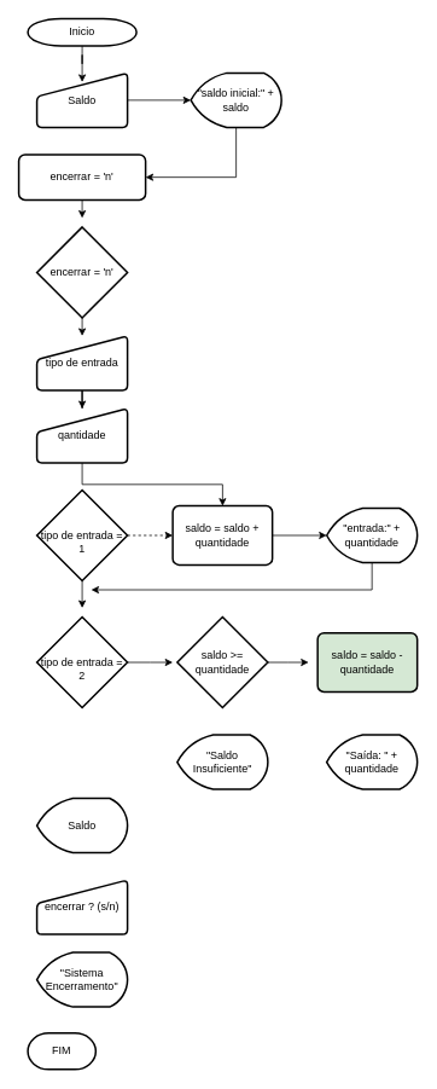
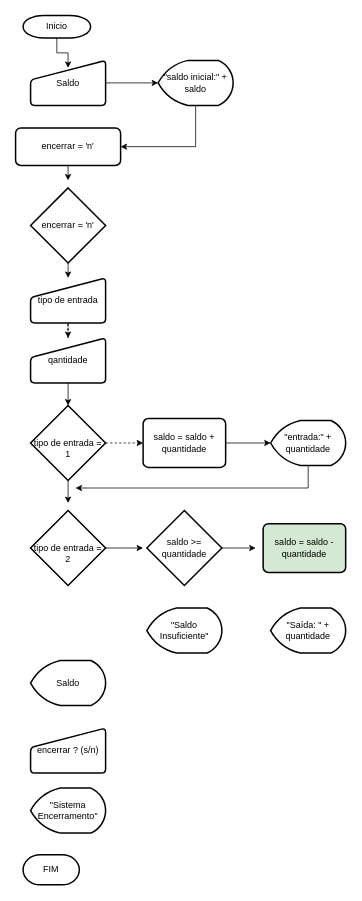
- <mxCell id="3" value="&lt;font style=&quot;vertical-align: inherit;&quot;&gt;&lt;font style=&quot;vertical-align: inherit;&quot;&gt;Inicio&lt;/font&gt;&lt;/font&gt;" style="strokeWidth=2;html=1;shape=mxgraph.flowchart.terminator;whiteSpace=wrap;" vertex="1" parent="1"><mxGeometry x="30" y="20" width="120" height="30" as="geometry" /></mxCell>
+ <mxCell id="3" value="&lt;font style=&quot;vertical-align: inherit;&quot;&gt;&lt;font style=&quot;vertical-align: inherit;&quot;&gt;Inicio&lt;/font&gt;&lt;/font&gt;" style="strokeWidth=2;html=1;shape=mxgraph.flowchart.terminator;whiteSpace=wrap;" vertex="1" parent="1"><mxGeometry x="30" y="20" width="90" height="30" as="geometry" /></mxCell>
- <mxCell id="14" style="edgeStyle=orthogonalEdgeStyle;rounded=0;orthogonalLoop=1;jettySize=auto;html=1;exitX=0.5;exitY=1;exitDx=0;exitDy=0;" edge="1" parent="1" source="15" target="13"><mxGeometry relative="1" as="geometry" /></mxCell>
+ <mxCell id="14" style="edgeStyle=orthogonalEdgeStyle;rounded=0;orthogonalLoop=1;jettySize=auto;html=1;exitX=0.5;exitY=1;exitDx=0;exitDy=0;dashed=1;" edge="1" parent="1" source="15" target="13"><mxGeometry relative="1" as="geometry" /></mxCell>
- <mxCell id="12" style="edgeStyle=orthogonalEdgeStyle;rounded=0;orthogonalLoop=1;jettySize=auto;html=1;exitX=0.5;exitY=1;exitDx=0;exitDy=0;" edge="1" parent="1" source="13" target="22"><mxGeometry relative="1" as="geometry" /></mxCell>
+ <mxCell id="12" style="edgeStyle=orthogonalEdgeStyle;rounded=0;orthogonalLoop=1;jettySize=auto;html=1;exitX=0.5;exitY=1;exitDx=0;exitDy=0;entryX=0.5;entryY=0;entryDx=0;entryDy=0;entryPerimeter=0;" edge="1" parent="1" source="13" target="18"><mxGeometry relative="1" as="geometry" /></mxCell>
